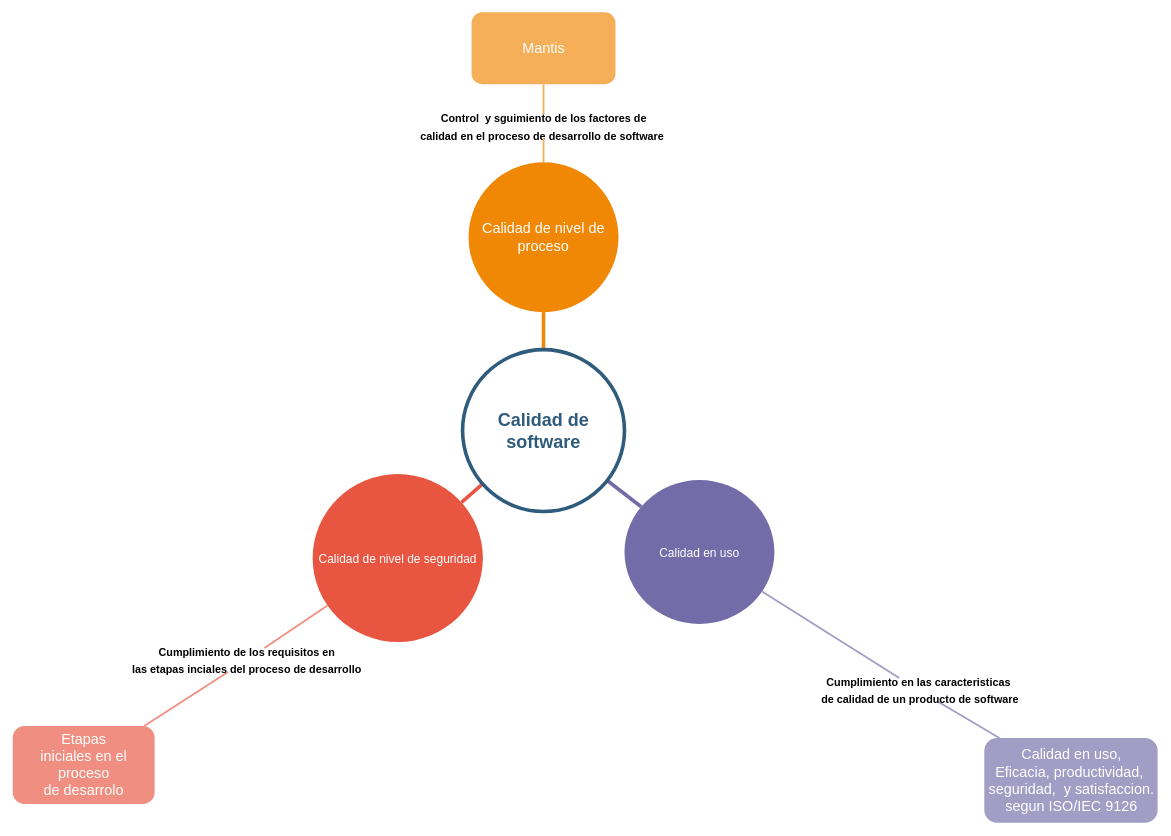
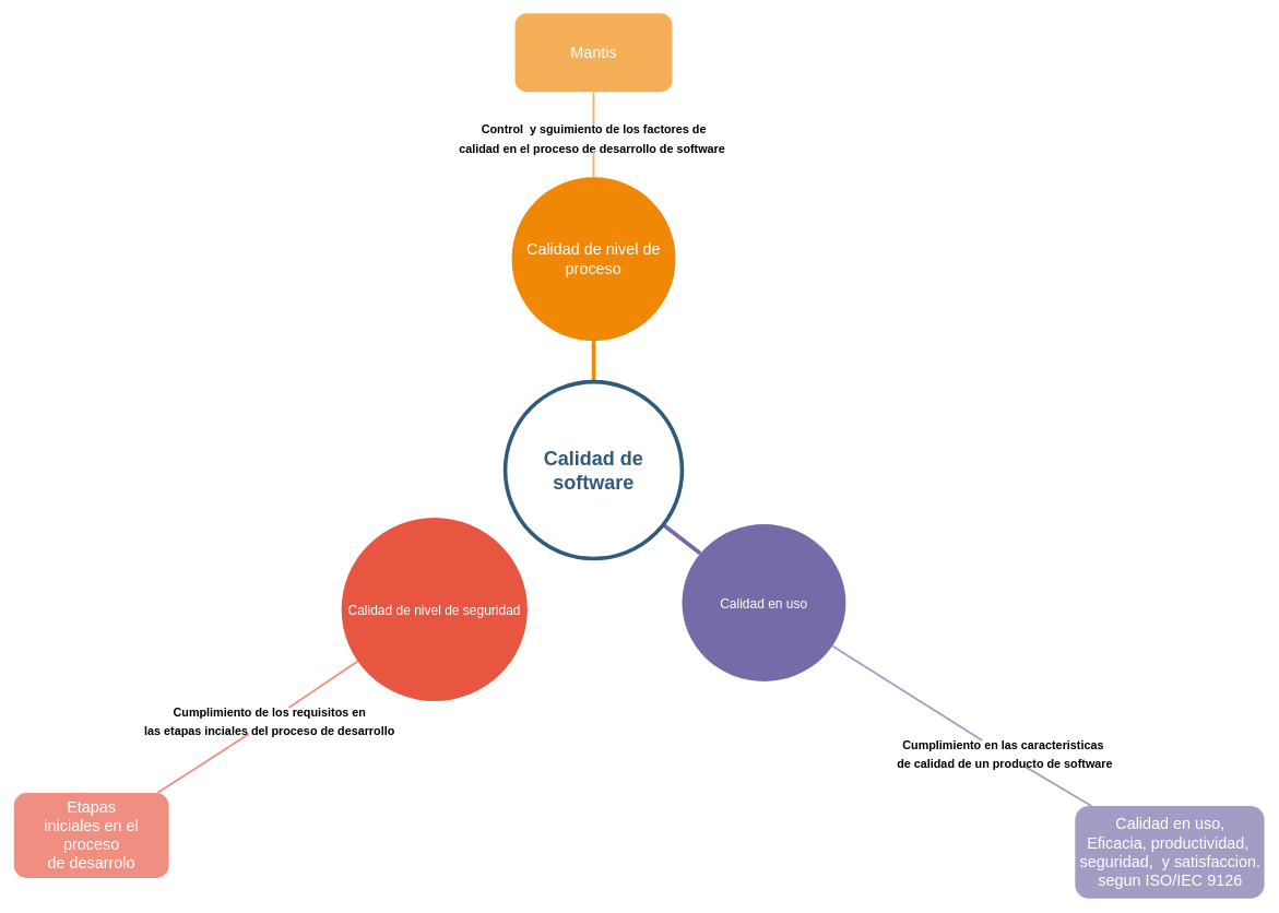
- <mxCell id="7" value="" style="edgeStyle=none;endArrow=none;strokeWidth=6;strokeColor=#E85642;html=1;" parent="1" source="14" target="4" edge="1"><mxGeometry x="181" y="226.5" width="100" height="100" as="geometry"><mxPoint x="-99" y="266.5" as="sourcePoint" /><mxPoint x="1" y="166.5" as="targetPoint" /></mxGeometry></mxCell>
